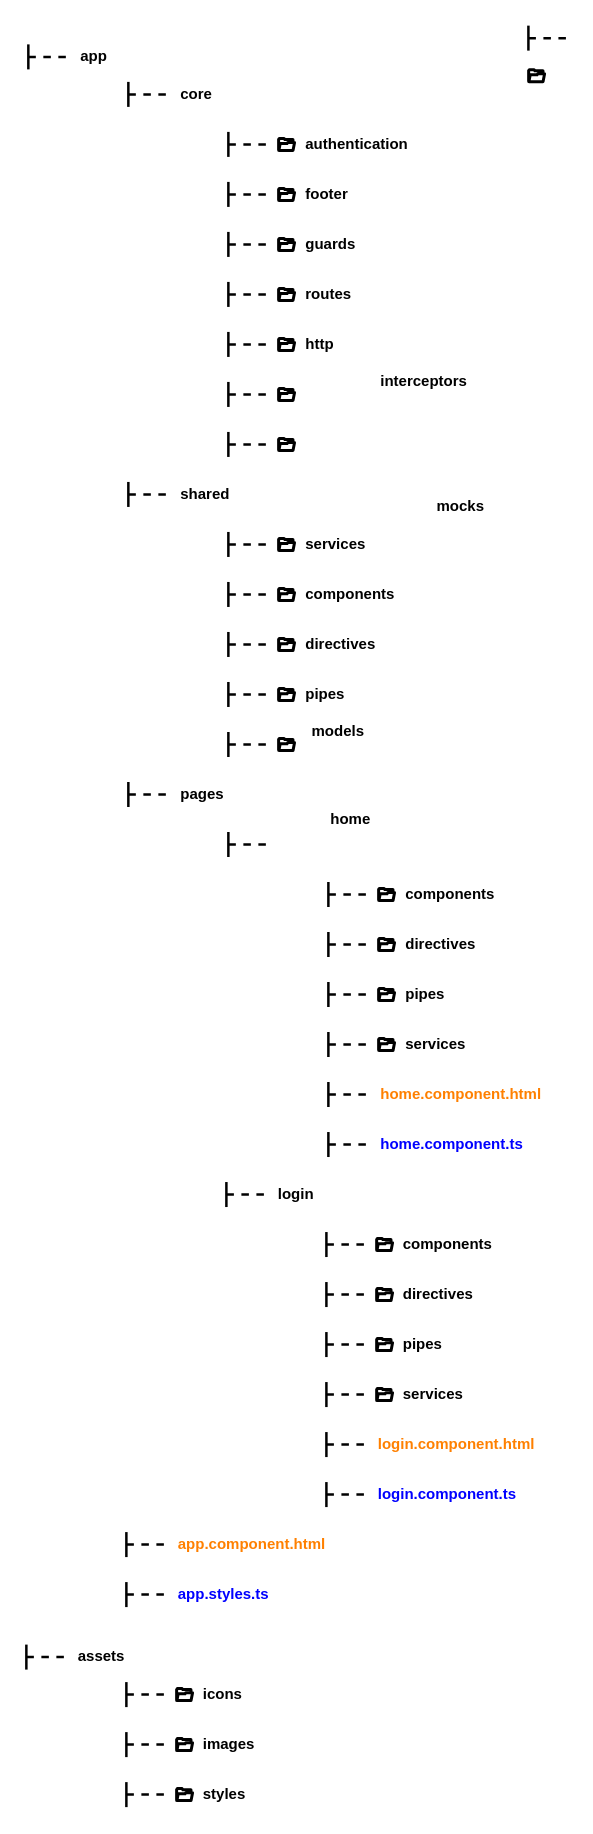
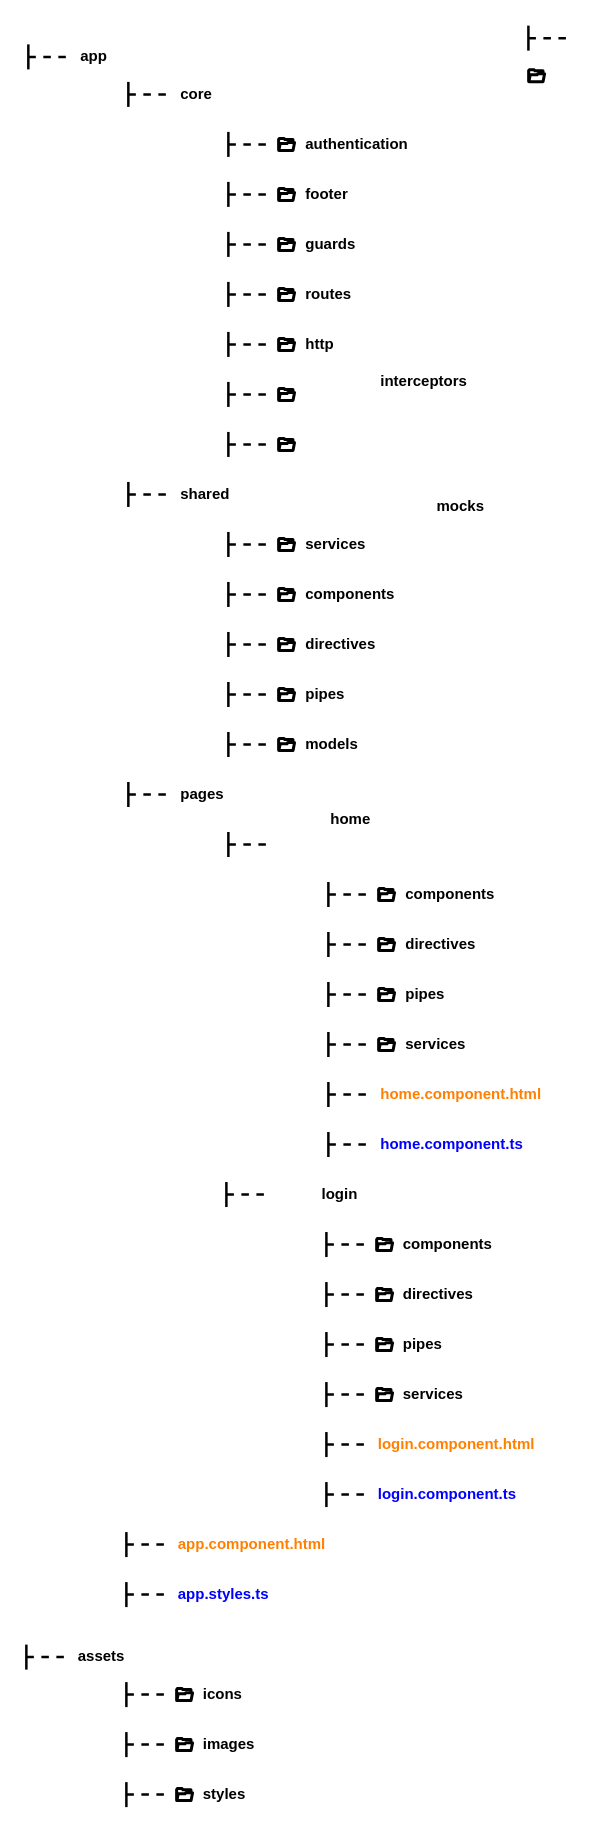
- <mxCell id="73" value="&lt;b&gt;models&lt;/b&gt;" style="text;html=1;strokeColor=none;fillColor=none;align=left;verticalAlign=middle;whiteSpace=wrap;rounded=0;strokeWidth=2;" parent="1" vertex="1"><mxGeometry x="247" y="575" width="50" height="20" as="geometry" /></mxCell>
+ <mxCell id="73" value="&lt;b&gt;models&lt;/b&gt;" style="text;html=1;strokeColor=none;fillColor=none;align=left;verticalAlign=middle;whiteSpace=wrap;rounded=0;strokeWidth=2;" parent="1" vertex="1"><mxGeometry x="242" y="585" width="50" height="20" as="geometry" /></mxCell>
- <mxCell id="101" value="&lt;b&gt;login&lt;/b&gt;" style="text;html=1;strokeColor=none;fillColor=none;align=left;verticalAlign=middle;whiteSpace=wrap;rounded=0;strokeWidth=2;" parent="1" vertex="1"><mxGeometry x="220.42" y="945" width="50" height="20" as="geometry" /></mxCell>
+ <mxCell id="101" value="&lt;b&gt;login&lt;/b&gt;" style="text;html=1;strokeColor=none;fillColor=none;align=left;verticalAlign=middle;whiteSpace=wrap;rounded=0;strokeWidth=2;" parent="1" vertex="1"><mxGeometry x="255.42" y="945" width="50" height="20" as="geometry" /></mxCell>
